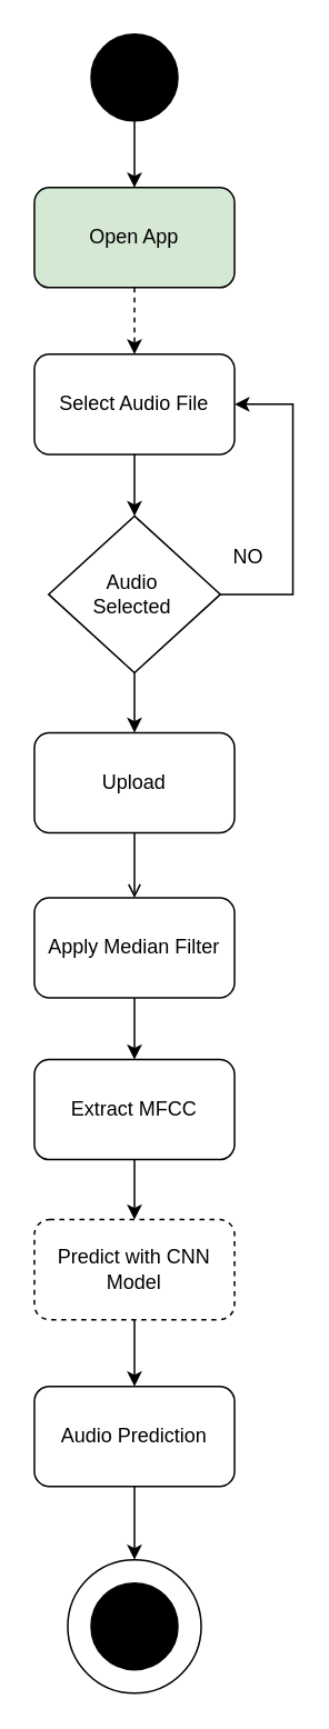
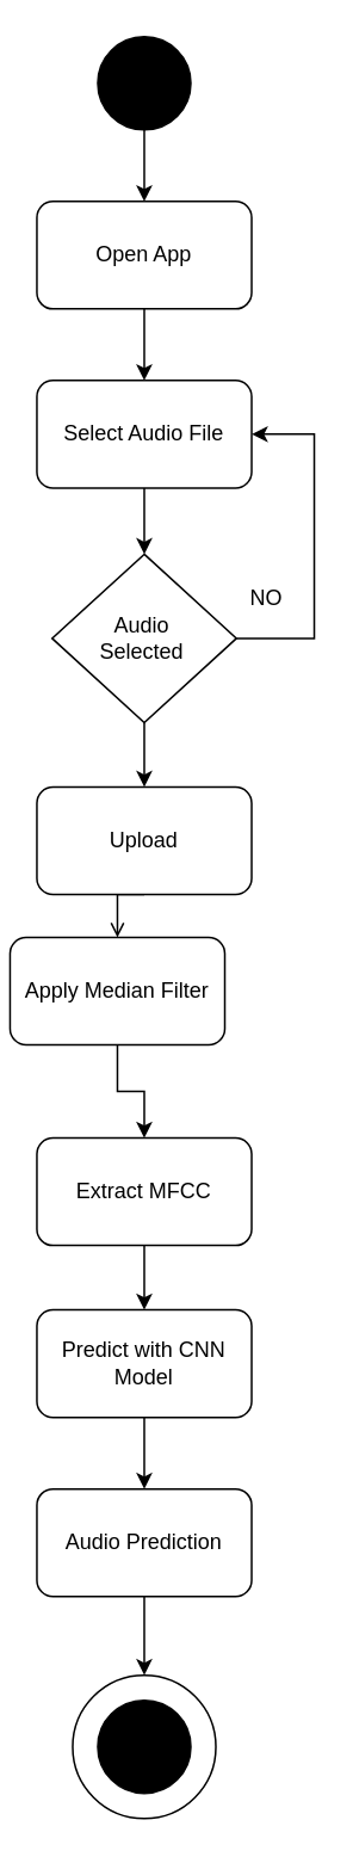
- <mxCell id="6" value="Open App" style="rounded=1;whiteSpace=wrap;html=1;fillColor=#d5e8d4;" parent="1" vertex="1"><mxGeometry x="20" y="112" width="120" height="60" as="geometry" /></mxCell>
+ <mxCell id="6" value="Open App" style="rounded=1;whiteSpace=wrap;html=1;" parent="1" vertex="1"><mxGeometry x="20" y="112" width="120" height="60" as="geometry" /></mxCell>
- <mxCell id="5" style="edgeStyle=orthogonalEdgeStyle;rounded=0;orthogonalLoop=1;jettySize=auto;html=1;exitX=0.5;exitY=1;exitDx=0;exitDy=0;entryX=0.5;entryY=0;entryDx=0;entryDy=0;dashed=1;" parent="1" source="6" target="8" edge="1"><mxGeometry relative="1" as="geometry" /></mxCell>
+ <mxCell id="5" style="edgeStyle=orthogonalEdgeStyle;rounded=0;orthogonalLoop=1;jettySize=auto;html=1;exitX=0.5;exitY=1;exitDx=0;exitDy=0;entryX=0.5;entryY=0;entryDx=0;entryDy=0;" parent="1" source="6" target="8" edge="1"><mxGeometry relative="1" as="geometry" /></mxCell>
- <mxCell id="15" value="Apply Median Filter" style="rounded=1;whiteSpace=wrap;html=1;" parent="1" vertex="1"><mxGeometry x="20" y="538" width="120" height="60" as="geometry" /></mxCell>
+ <mxCell id="15" value="Apply Median Filter" style="rounded=1;whiteSpace=wrap;html=1;" parent="1" vertex="1"><mxGeometry x="5" y="523" width="120" height="60" as="geometry" /></mxCell>
- <mxCell id="17" value="Predict with CNN&lt;div&gt;Model&lt;/div&gt;" style="rounded=1;whiteSpace=wrap;html=1;dashed=1;" parent="1" vertex="1"><mxGeometry x="20" y="731" width="120" height="60" as="geometry" /></mxCell>
+ <mxCell id="17" value="Predict with CNN&lt;div&gt;Model&lt;/div&gt;" style="rounded=1;whiteSpace=wrap;html=1;" parent="1" vertex="1"><mxGeometry x="20" y="731" width="120" height="60" as="geometry" /></mxCell>
